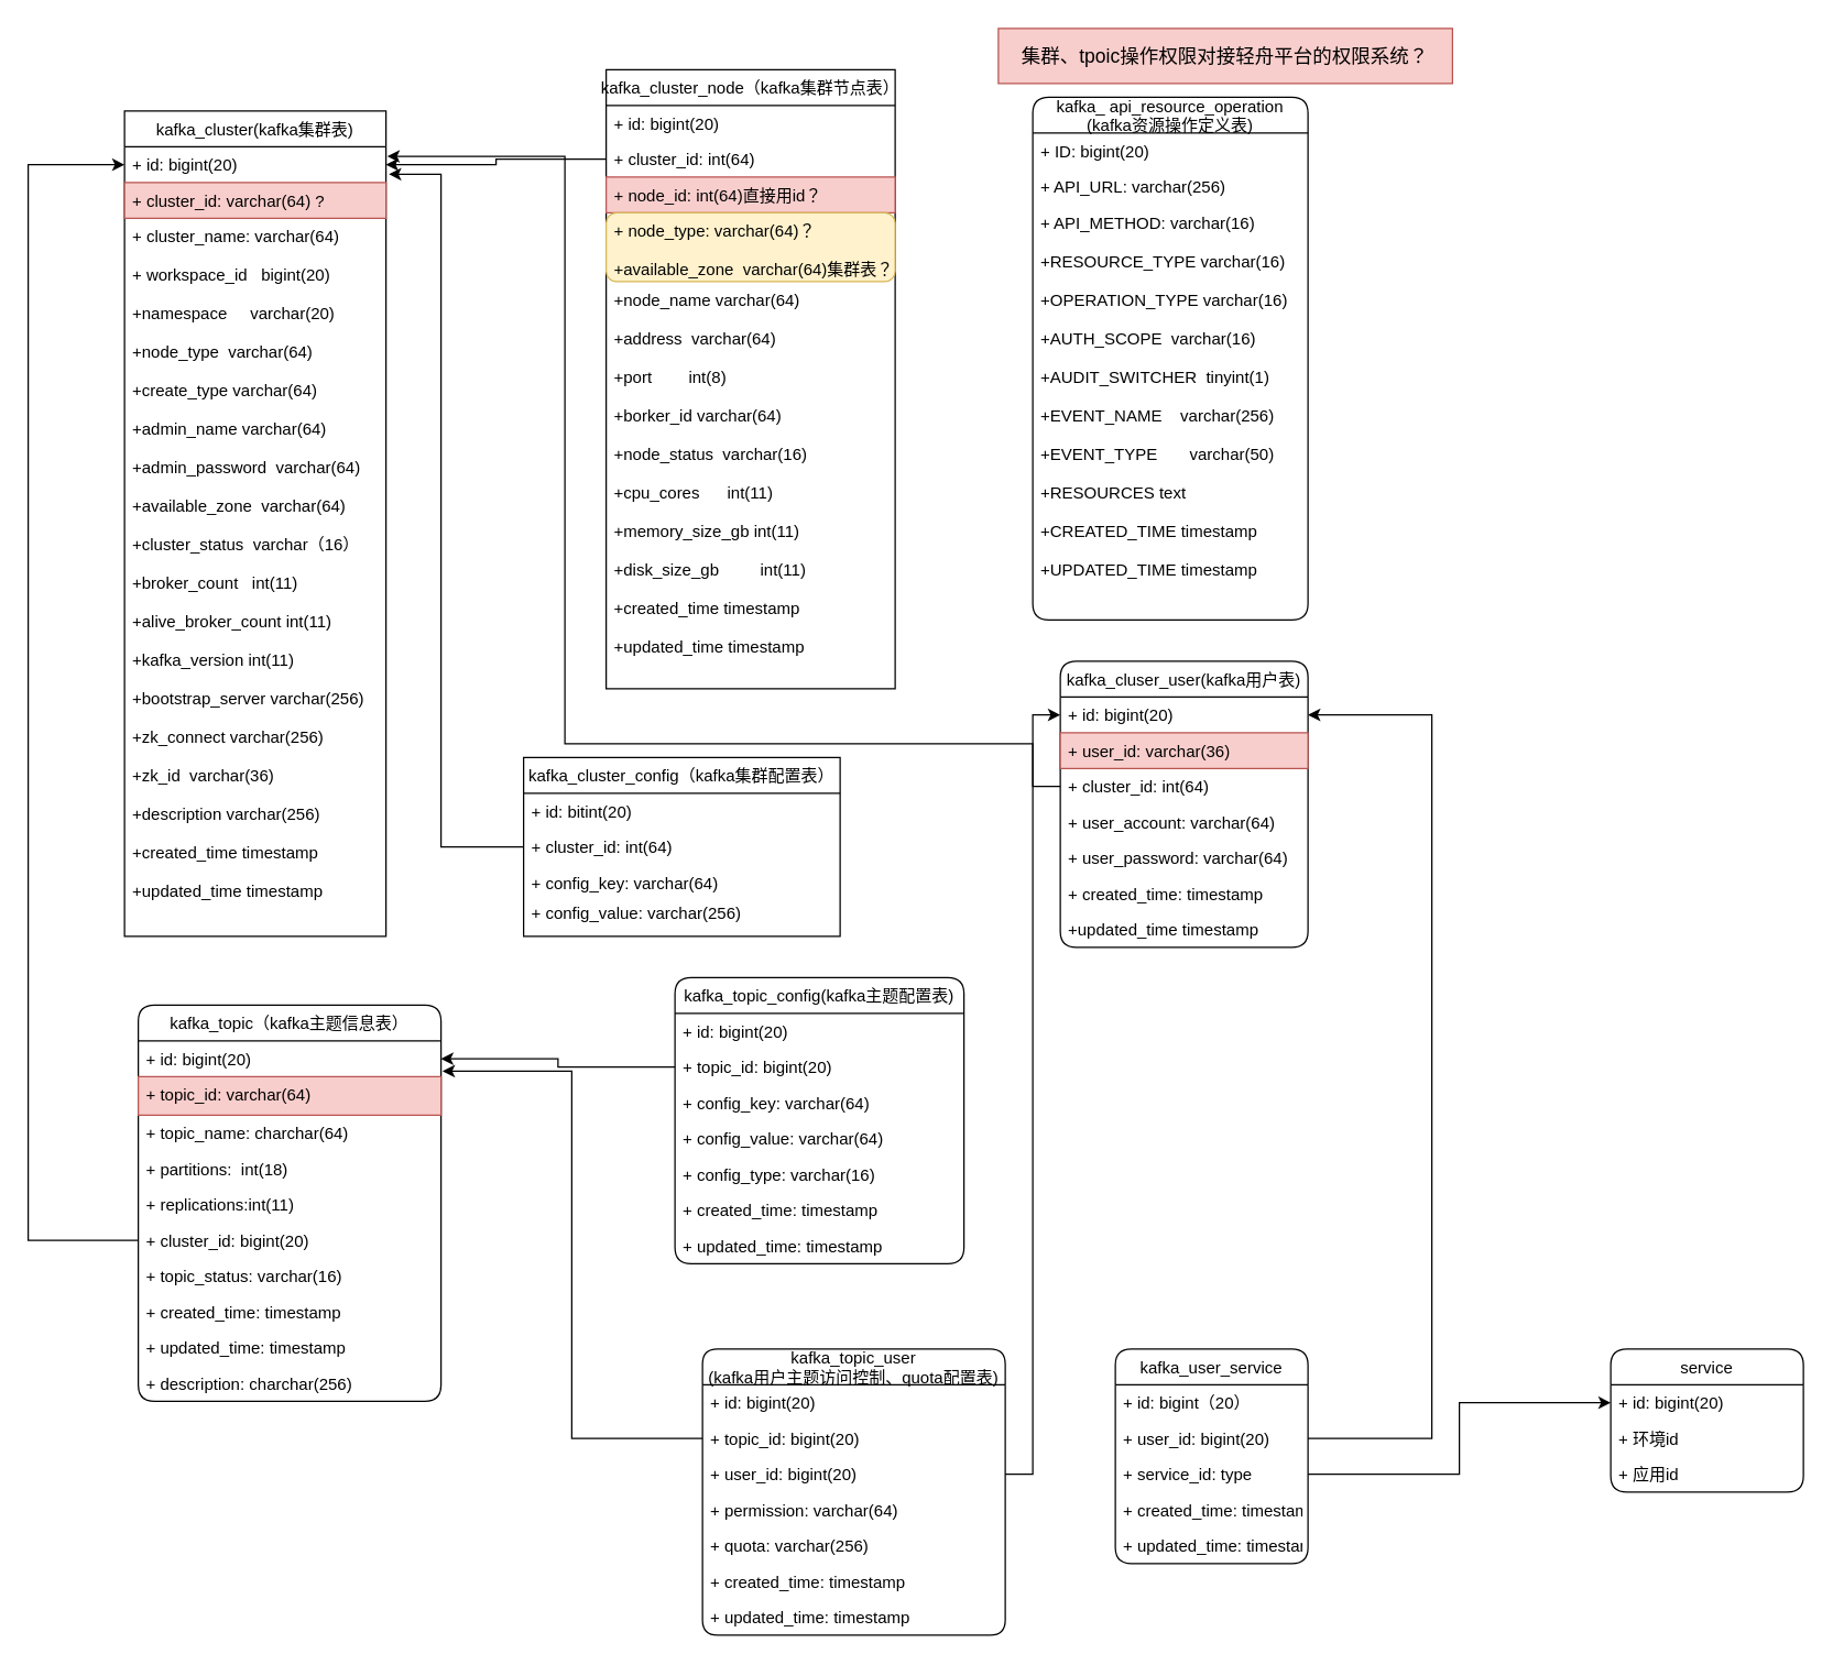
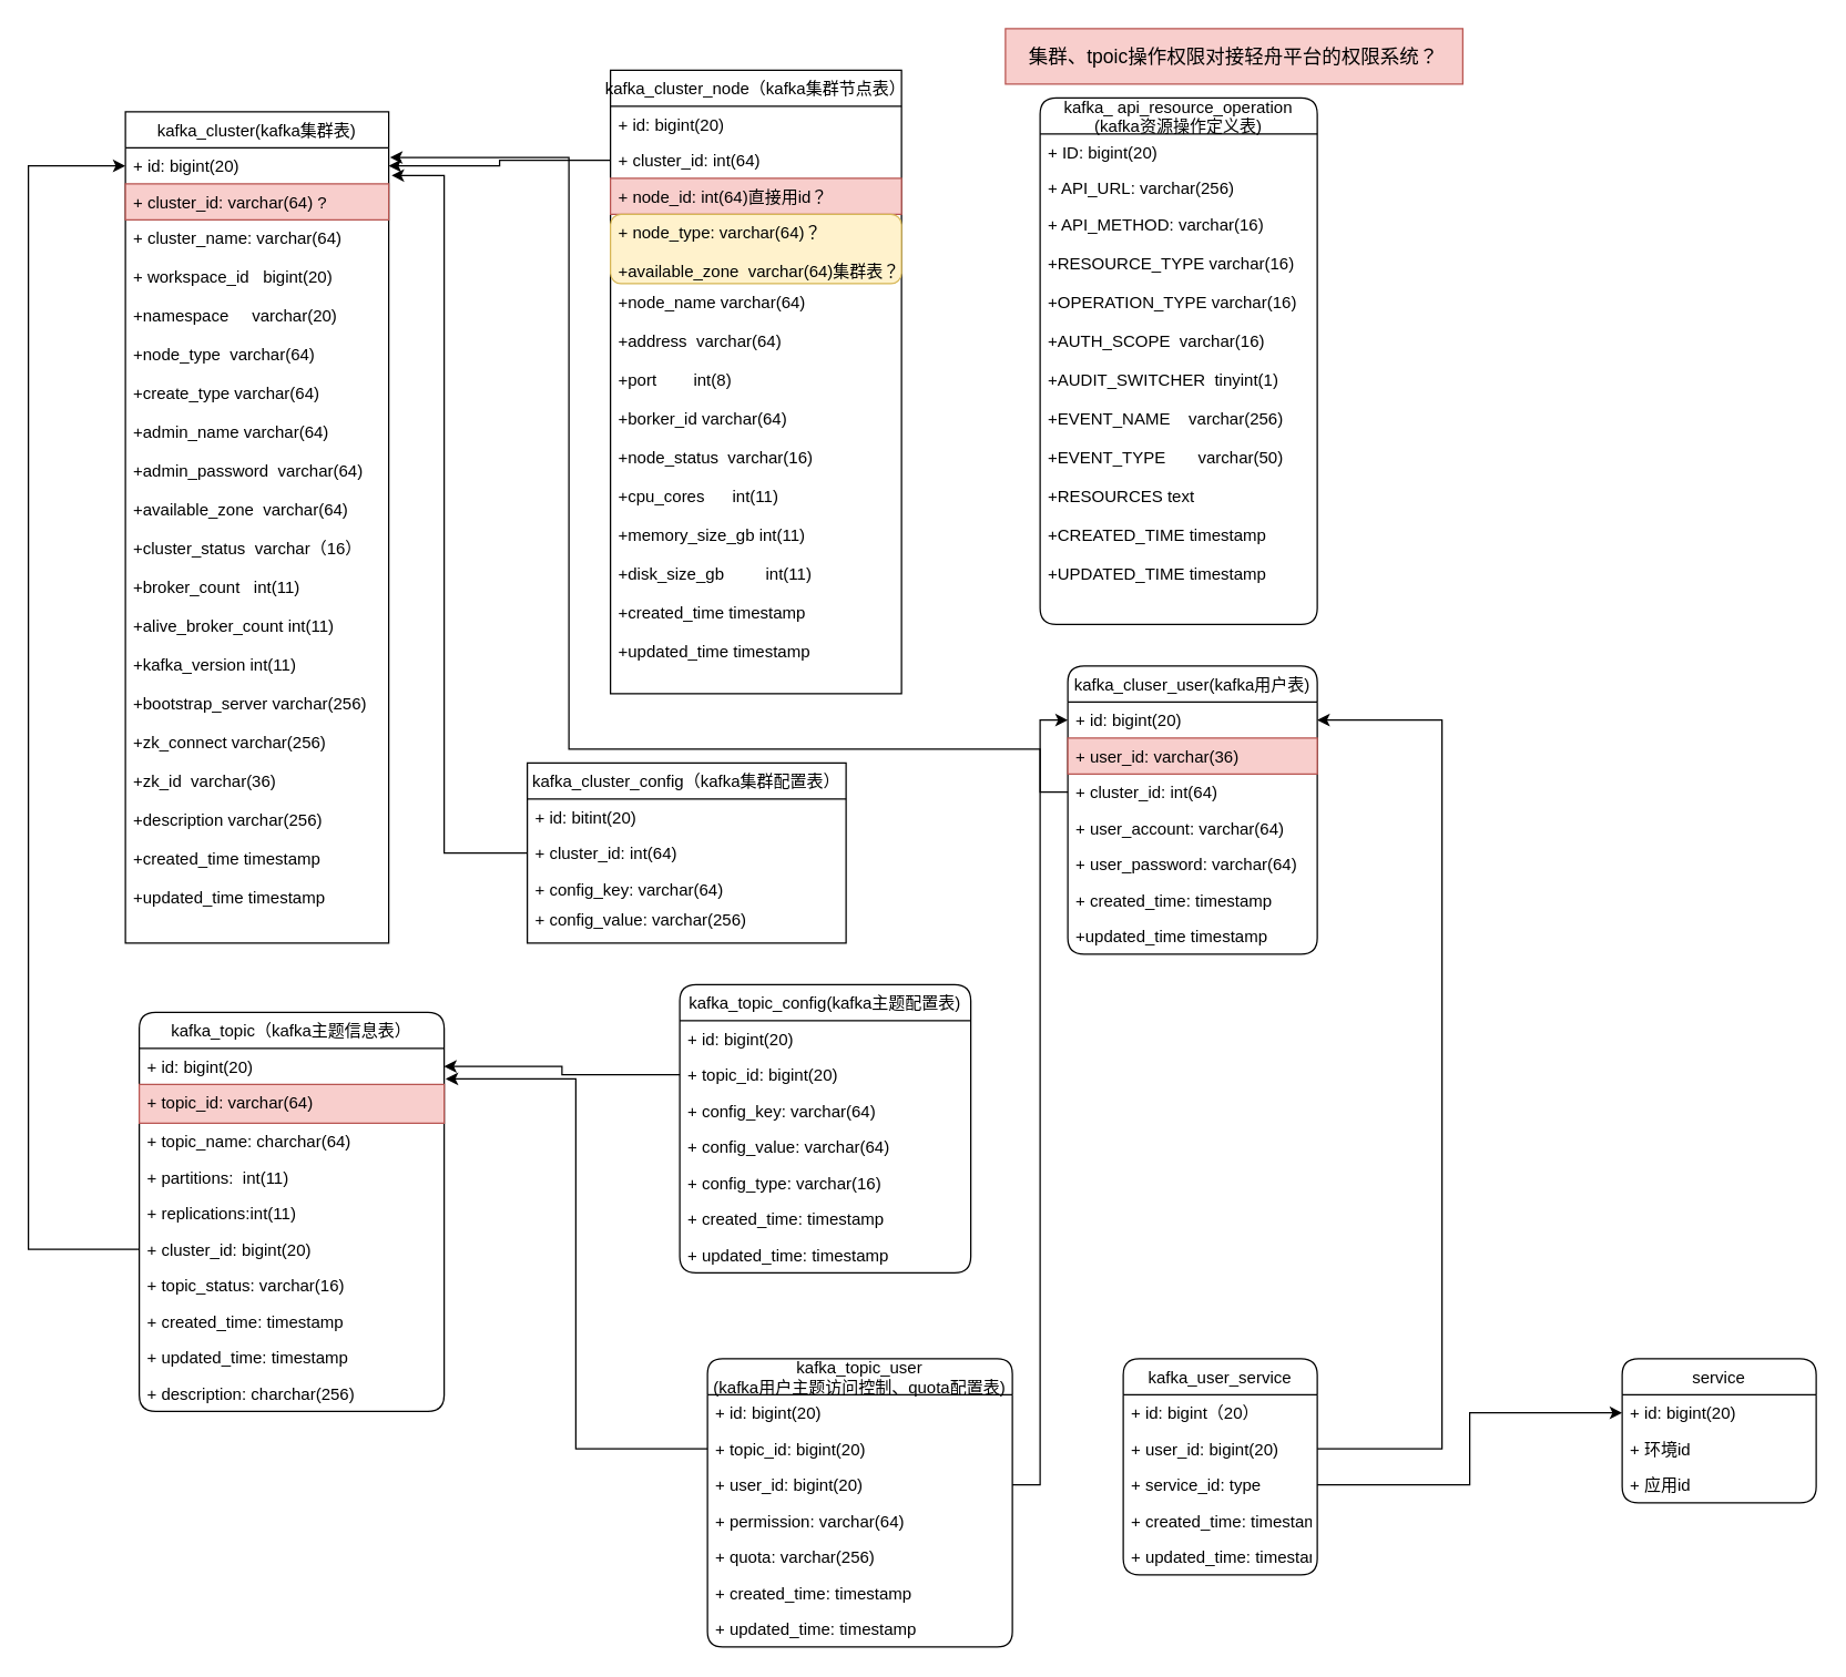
- <mxCell id="36" value="+ partitions:  int(18)" style="text;strokeColor=none;fillColor=none;align=left;verticalAlign=top;spacingLeft=4;spacingRight=4;overflow=hidden;rotatable=0;points=[[0,0.5],[1,0.5]];portConstraint=eastwest;" vertex="1" parent="32"><mxGeometry y="106" width="220" height="26" as="geometry" /></mxCell>
+ <mxCell id="36" value="+ partitions:  int(11)" style="text;strokeColor=none;fillColor=none;align=left;verticalAlign=top;spacingLeft=4;spacingRight=4;overflow=hidden;rotatable=0;points=[[0,0.5],[1,0.5]];portConstraint=eastwest;" vertex="1" parent="32"><mxGeometry y="106" width="220" height="26" as="geometry" /></mxCell>
